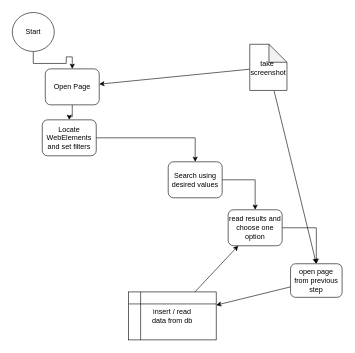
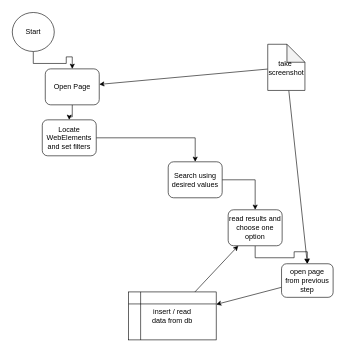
- <mxCell id="16" value="take&amp;nbsp;&lt;br&gt;screenshot" style="shape=note;whiteSpace=wrap;html=1;backgroundOutline=1;darkOpacity=0.05;" vertex="1" parent="1"><mxGeometry x="416" y="73" width="62" height="77" as="geometry" /></mxCell>
+ <mxCell id="16" value="take&amp;nbsp;&lt;br&gt;screenshot" style="shape=note;whiteSpace=wrap;html=1;backgroundOutline=1;darkOpacity=0.05;" vertex="1" parent="1"><mxGeometry x="446" y="73" width="62" height="77" as="geometry" /></mxCell>
- <mxCell id="5" value="open page from previous step" style="rounded=1;whiteSpace=wrap;html=1;" parent="1" vertex="1"><mxGeometry x="484" y="439" width="86" height="56" as="geometry" /></mxCell>
+ <mxCell id="5" value="open page from previous step" style="rounded=1;whiteSpace=wrap;html=1;" parent="1" vertex="1"><mxGeometry x="469" y="439" width="86" height="56" as="geometry" /></mxCell>
